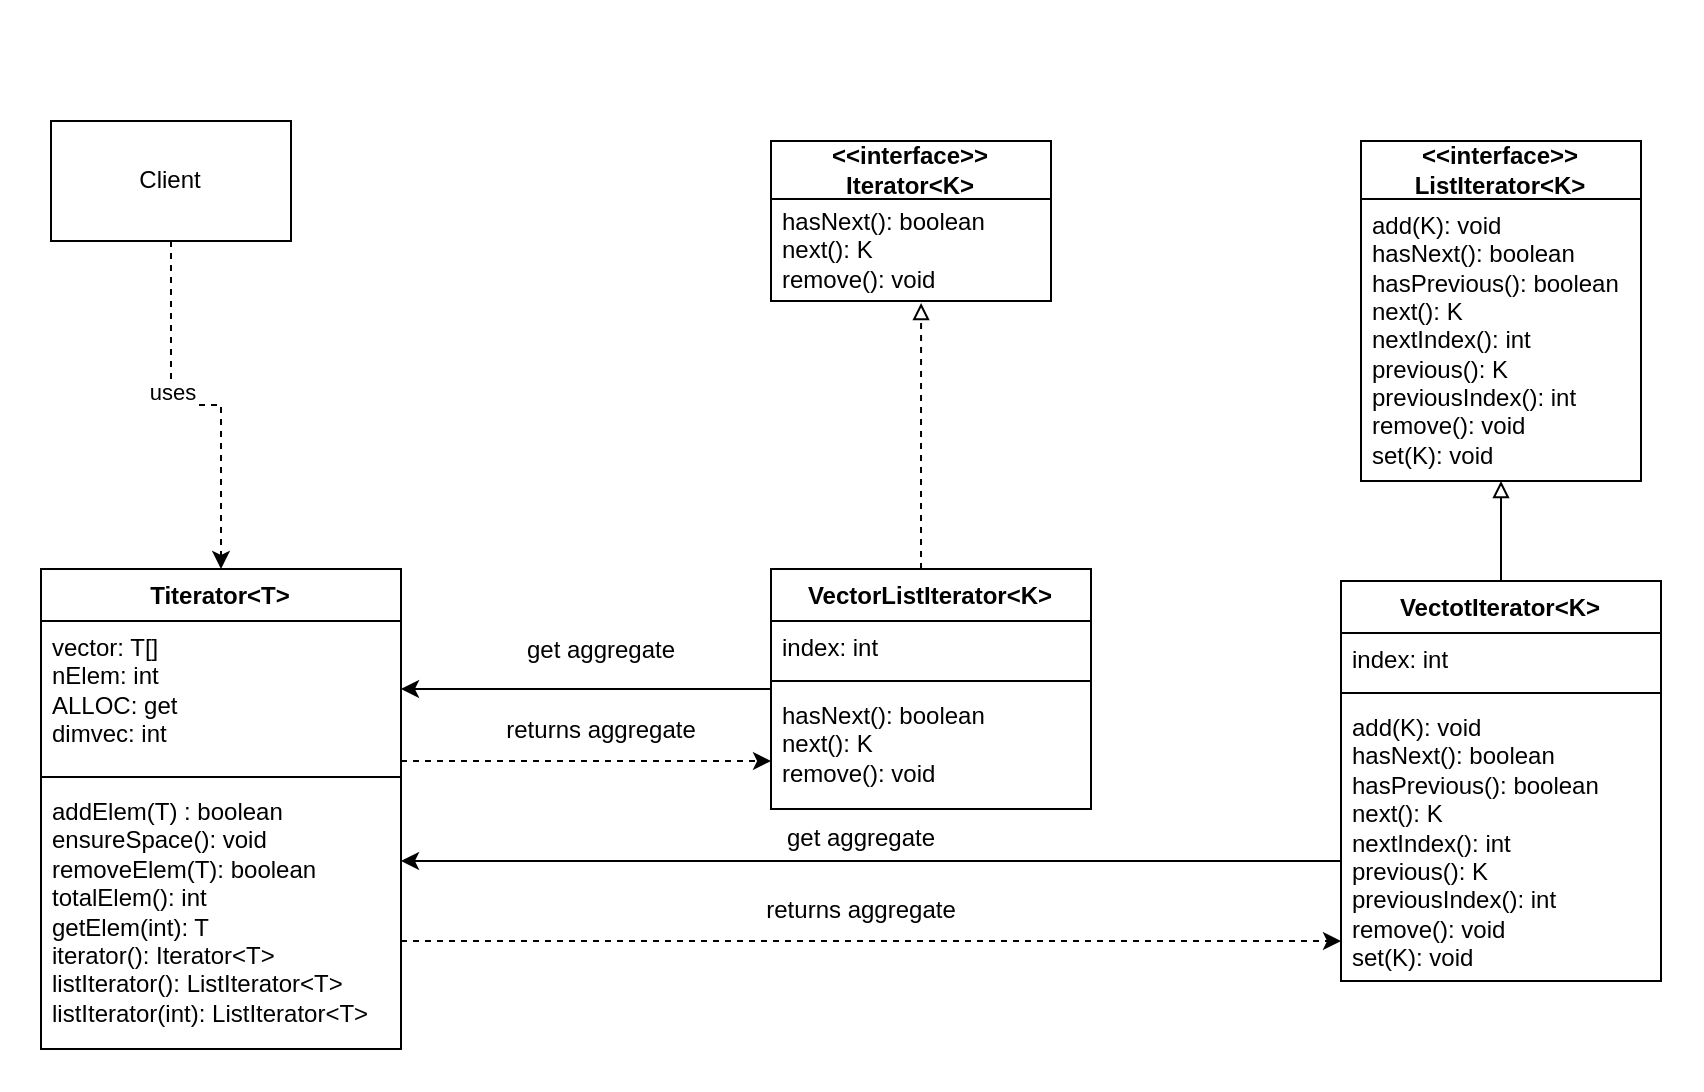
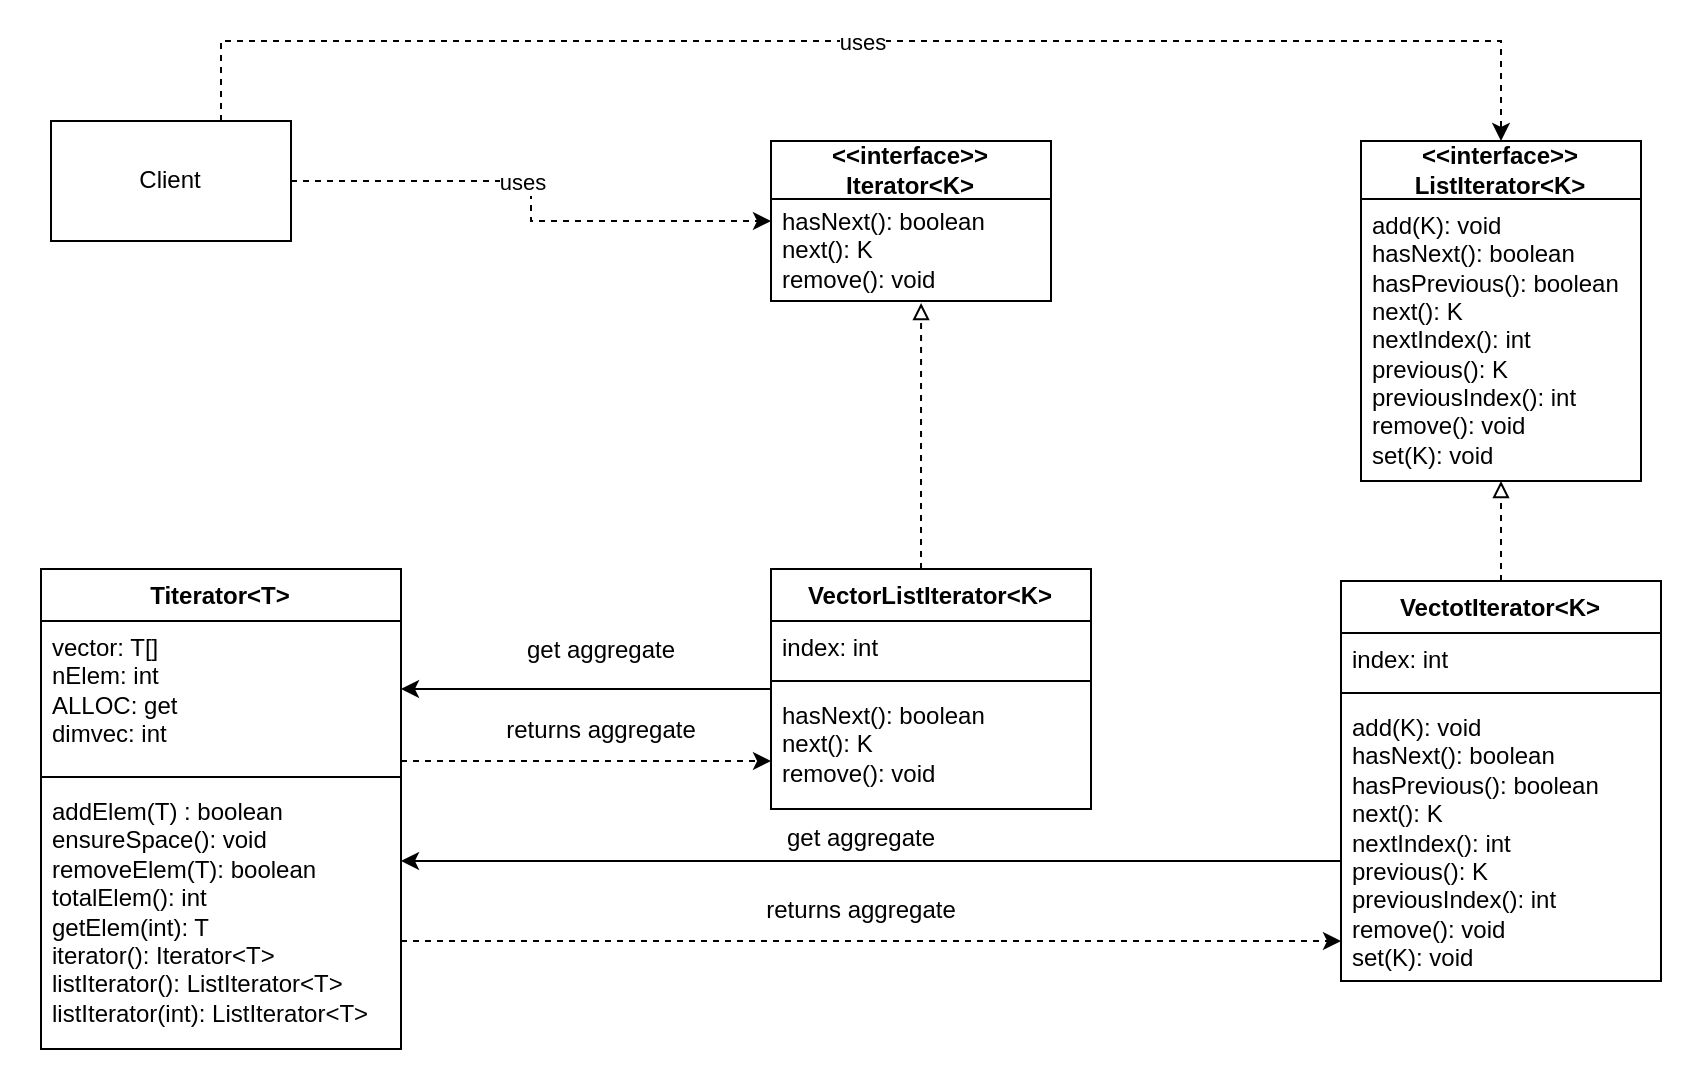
+ <mxCell id="32" style="edgeStyle=orthogonalEdgeStyle;rounded=0;orthogonalLoop=1;jettySize=auto;html=1;dashed=1;" edge="1" parent="1" source="34" target="2"><mxGeometry relative="1" as="geometry"><Array as="points"><mxPoint x="110" y="20" /><mxPoint x="750" y="20" /></Array></mxGeometry></mxCell>
+ <mxCell id="33" value="uses" style="edgeLabel;html=1;align=center;verticalAlign=middle;resizable=0;points=[];" vertex="1" connectable="0" parent="32"><mxGeometry x="-0.014" y="-3" relative="1" as="geometry"><mxPoint y="-3" as="offset" /></mxGeometry></mxCell>
+ <mxCell id="30" style="edgeStyle=orthogonalEdgeStyle;rounded=0;orthogonalLoop=1;jettySize=auto;html=1;dashed=1;" edge="1" parent="1" source="34" target="22"><mxGeometry relative="1" as="geometry" /></mxCell>
+ <mxCell id="31" value="uses" style="edgeLabel;html=1;align=center;verticalAlign=middle;resizable=0;points=[];" vertex="1" connectable="0" parent="30"><mxGeometry x="-0.118" relative="1" as="geometry"><mxPoint as="offset" /></mxGeometry></mxCell>
- <mxCell id="28" style="edgeStyle=orthogonalEdgeStyle;rounded=0;orthogonalLoop=1;jettySize=auto;html=1;dashed=1;" edge="1" parent="1" source="34" target="6"><mxGeometry relative="1" as="geometry" /></mxCell>
- <mxCell id="29" value="uses" style="edgeLabel;html=1;align=center;verticalAlign=middle;resizable=0;points=[];" vertex="1" connectable="0" parent="28"><mxGeometry x="-0.325" y="1" relative="1" as="geometry"><mxPoint x="-1" y="11" as="offset" /></mxGeometry></mxCell>
- <mxCell id="16" style="edgeStyle=orthogonalEdgeStyle;rounded=0;orthogonalLoop=1;jettySize=auto;html=1;dashed=0;endArrow=block;endFill=0;" edge="1" parent="1" source="18" target="2"><mxGeometry relative="1" as="geometry" /></mxCell>
+ <mxCell id="16" style="edgeStyle=orthogonalEdgeStyle;rounded=0;orthogonalLoop=1;jettySize=auto;html=1;dashed=1;endArrow=block;endFill=0;" edge="1" parent="1" source="18" target="2"><mxGeometry relative="1" as="geometry" /></mxCell>
